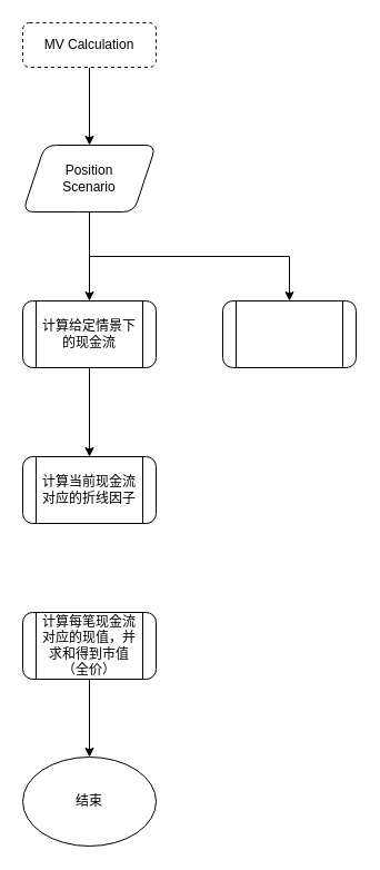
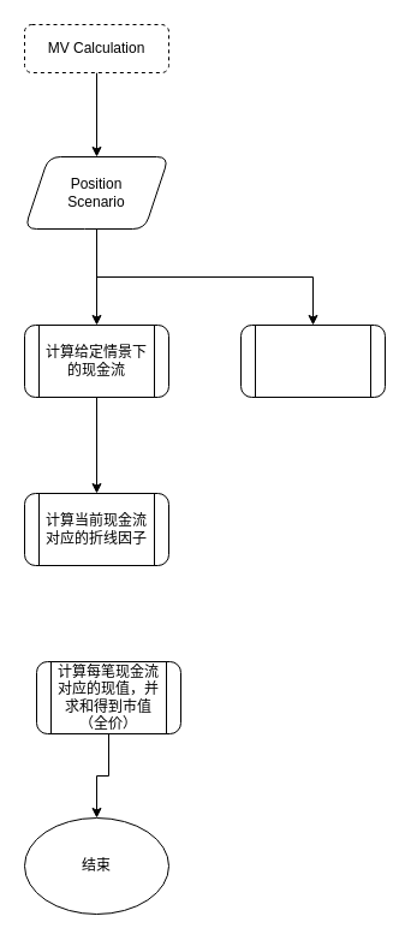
- <mxCell id="12" value="计算每笔现金流对应的现值，并求和得到市值（全价）" style="shape=process;whiteSpace=wrap;html=1;backgroundOutline=1;rounded=1;shadow=0;strokeWidth=1;glass=0;" vertex="1" parent="1"><mxGeometry x="20" y="550" width="120" height="60" as="geometry" /></mxCell>
+ <mxCell id="12" value="计算每笔现金流对应的现值，并求和得到市值（全价）" style="shape=process;whiteSpace=wrap;html=1;backgroundOutline=1;rounded=1;shadow=0;strokeWidth=1;glass=0;" vertex="1" parent="1"><mxGeometry x="30" y="550" width="120" height="60" as="geometry" /></mxCell>
